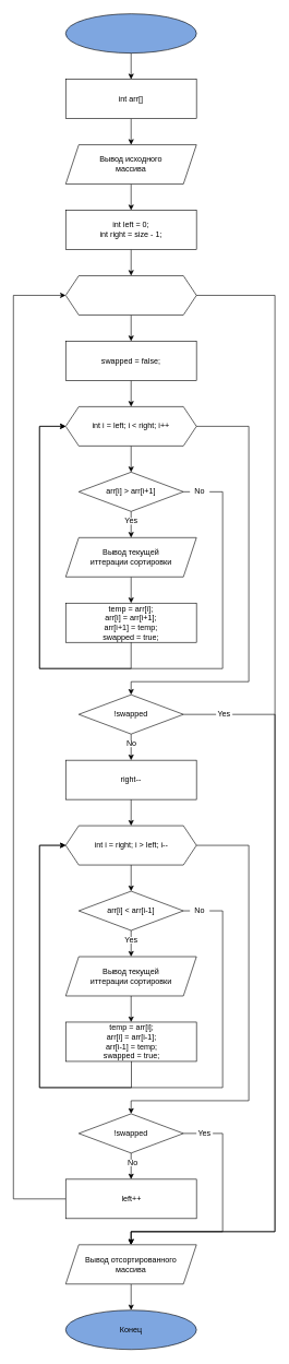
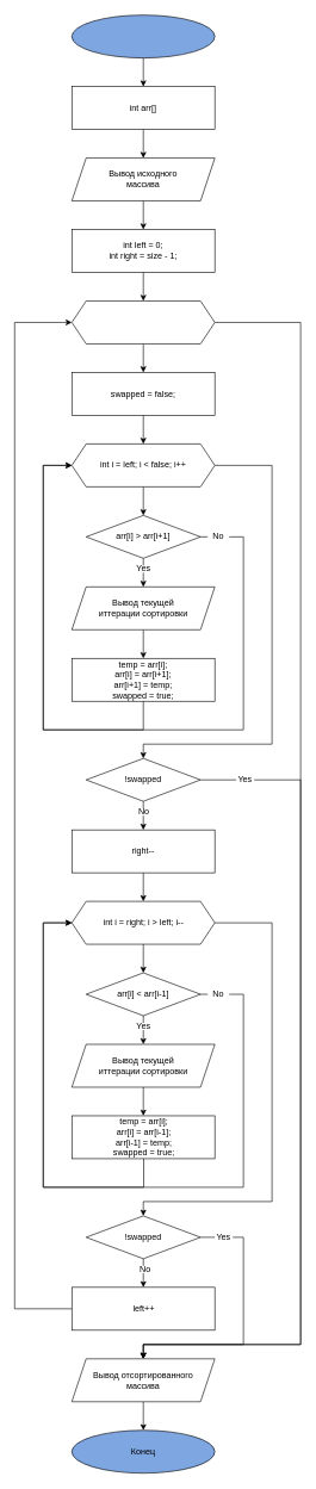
- <mxCell id="22" value="int i = left; i &amp;lt; right; i++" style="text;html=1;strokeColor=none;fillColor=none;align=center;verticalAlign=middle;whiteSpace=wrap;rounded=0;" vertex="1" parent="1"><mxGeometry x="135" y="635" width="130" height="30" as="geometry" /></mxCell>
+ <mxCell id="22" value="int i = left; i &amp;lt; false; i++" style="text;html=1;strokeColor=none;fillColor=none;align=center;verticalAlign=middle;whiteSpace=wrap;rounded=0;" vertex="1" parent="1"><mxGeometry x="135" y="635" width="130" height="30" as="geometry" /></mxCell>
